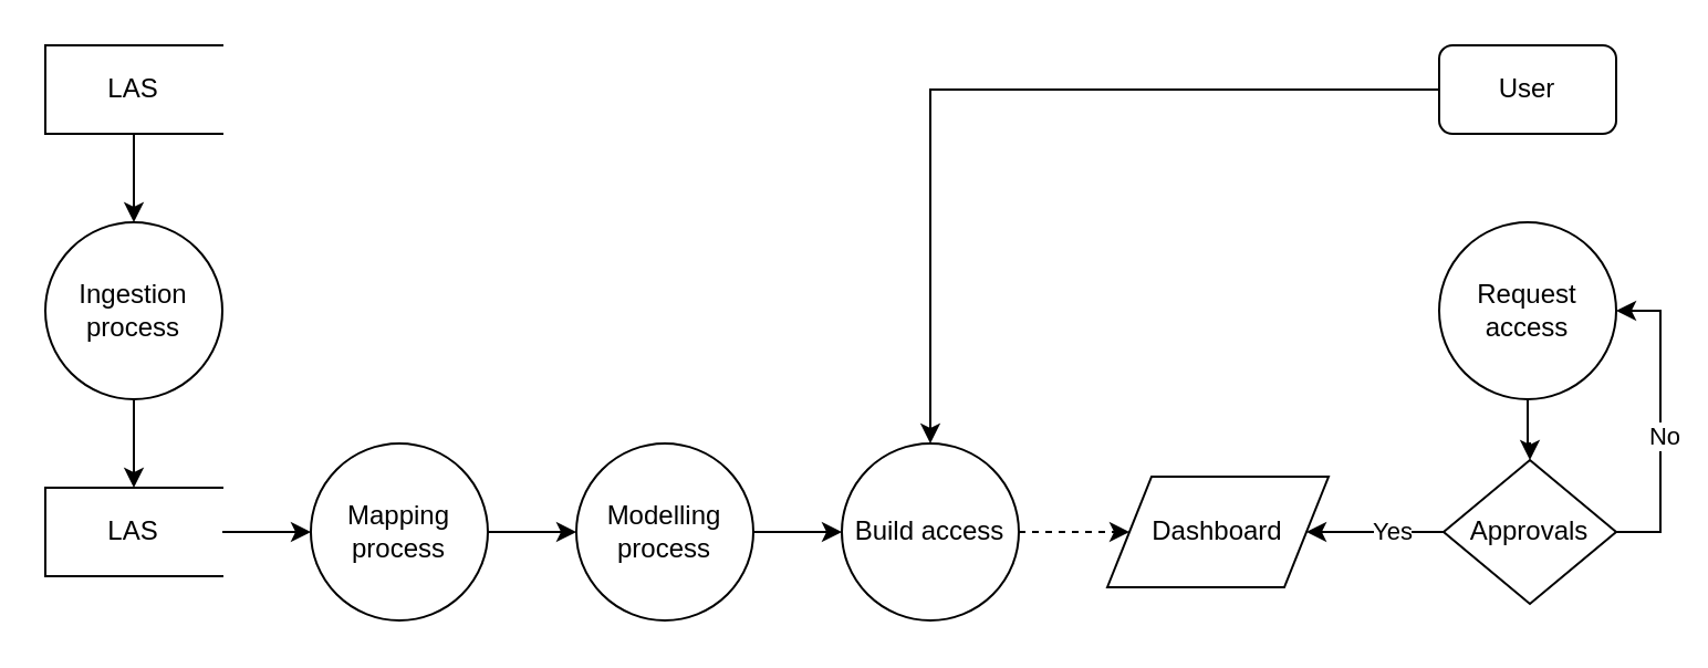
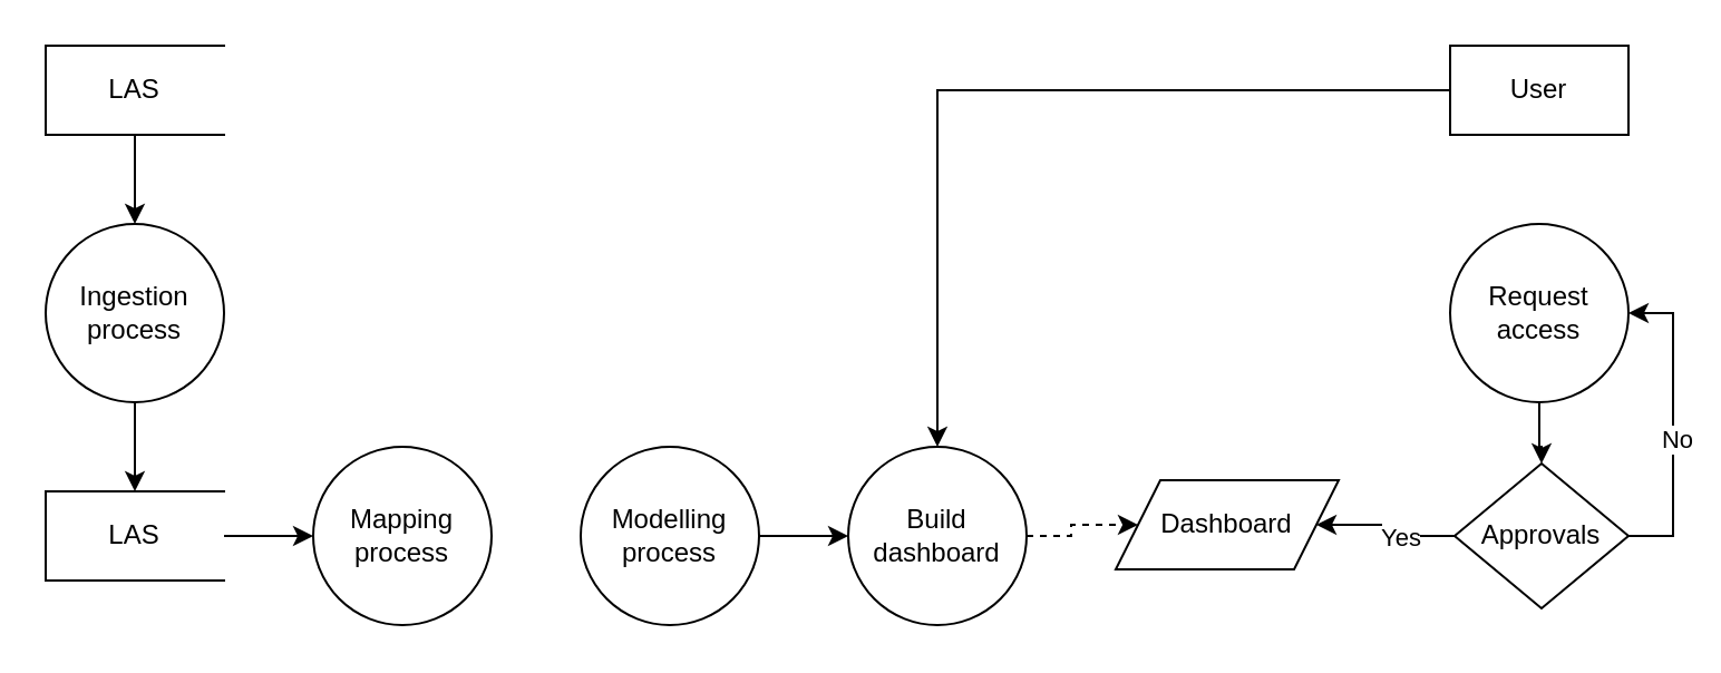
- <mxCell id="16" value="User" style="html=1;dashed=0;whiteSpace=wrap;rounded=1;" vertex="1" parent="1"><mxGeometry x="650" y="20" width="80" height="40" as="geometry" /></mxCell>
+ <mxCell id="16" value="User" style="html=1;dashed=0;whiteSpace=wrap;" vertex="1" parent="1"><mxGeometry x="650" y="20" width="80" height="40" as="geometry" /></mxCell>
- <mxCell id="8" style="edgeStyle=orthogonalEdgeStyle;rounded=0;orthogonalLoop=1;jettySize=auto;html=1;entryX=0;entryY=0.5;entryDx=0;entryDy=0;" edge="1" parent="1" source="9" target="11"><mxGeometry relative="1" as="geometry" /></mxCell>
- <mxCell id="13" value="Build access" style="shape=ellipse;html=1;dashed=0;whiteSpace=wrap;perimeter=ellipsePerimeter;" vertex="1" parent="1"><mxGeometry x="380" y="200" width="80" height="80" as="geometry" /></mxCell>
+ <mxCell id="13" value="Build dashboard" style="shape=ellipse;html=1;dashed=0;whiteSpace=wrap;perimeter=ellipsePerimeter;" vertex="1" parent="1"><mxGeometry x="380" y="200" width="80" height="80" as="geometry" /></mxCell>
- <mxCell id="14" value="Dashboard" style="shape=parallelogram;perimeter=parallelogramPerimeter;whiteSpace=wrap;html=1;dashed=0;" vertex="1" parent="1"><mxGeometry x="500" y="215" width="100" height="50" as="geometry" /></mxCell>
+ <mxCell id="14" value="Dashboard" style="shape=parallelogram;perimeter=parallelogramPerimeter;whiteSpace=wrap;html=1;dashed=0;" vertex="1" parent="1"><mxGeometry x="500" y="215" width="100" height="40" as="geometry" /></mxCell>
